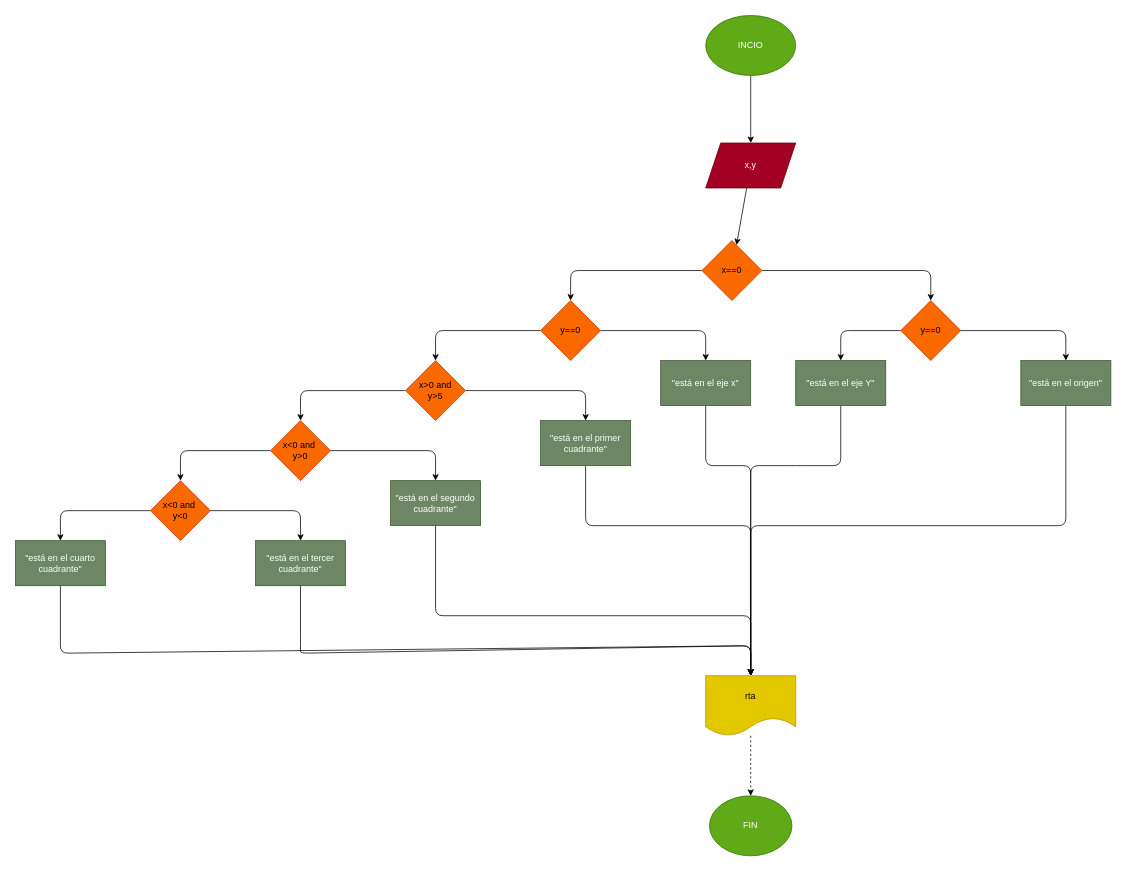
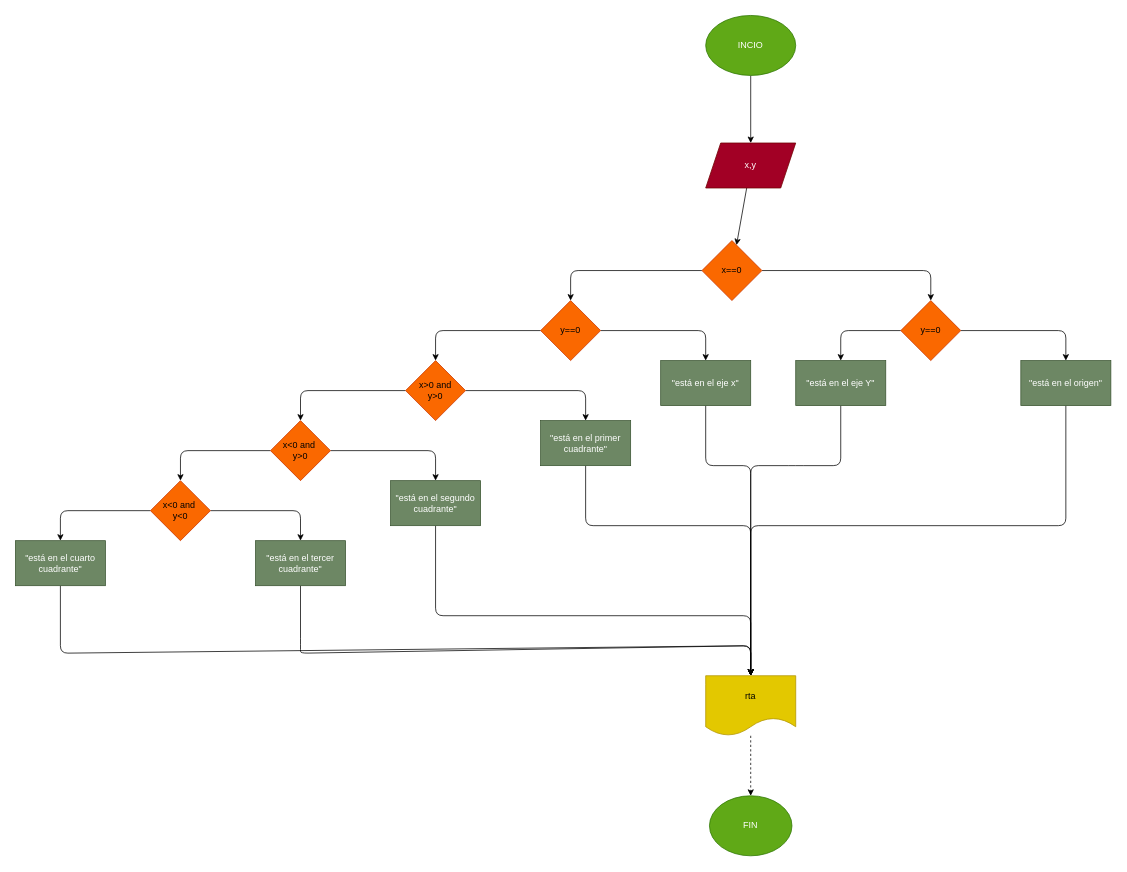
- <mxCell id="23" value="x&amp;gt;0 and&lt;br&gt;y&amp;gt;5" style="rhombus;whiteSpace=wrap;html=1;fillColor=#fa6800;fontColor=#000000;strokeColor=#C73500;" vertex="1" parent="1"><mxGeometry x="540" y="480" width="80" height="80" as="geometry" /></mxCell>
+ <mxCell id="23" value="x&amp;gt;0 and&lt;br&gt;y&amp;gt;0" style="rhombus;whiteSpace=wrap;html=1;fillColor=#fa6800;fontColor=#000000;strokeColor=#C73500;" vertex="1" parent="1"><mxGeometry x="540" y="480" width="80" height="80" as="geometry" /></mxCell>
